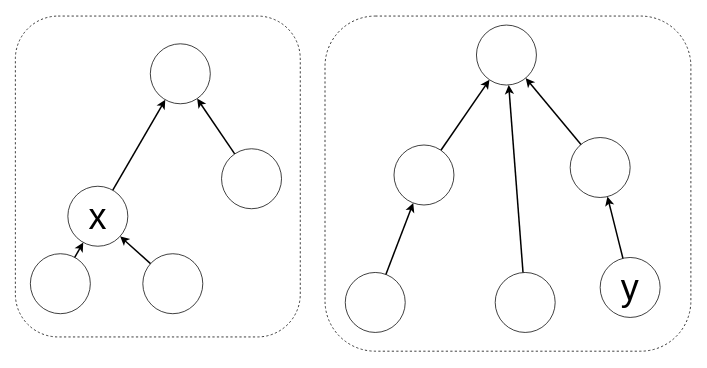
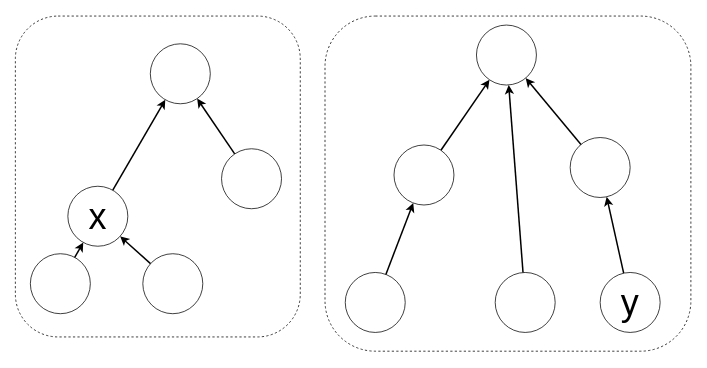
- <mxCell id="18" value="&lt;font style=&quot;font-size: 48px&quot;&gt;y&lt;/font&gt;" style="ellipse;whiteSpace=wrap;html=1;aspect=fixed;" vertex="1" parent="1"><mxGeometry x="800" y="342.5" width="80" height="80" as="geometry" /></mxCell>
+ <mxCell id="18" value="&lt;font style=&quot;font-size: 48px&quot;&gt;y&lt;/font&gt;" style="ellipse;whiteSpace=wrap;html=1;aspect=fixed;" vertex="1" parent="1"><mxGeometry x="800" y="362.5" width="80" height="80" as="geometry" /></mxCell>
